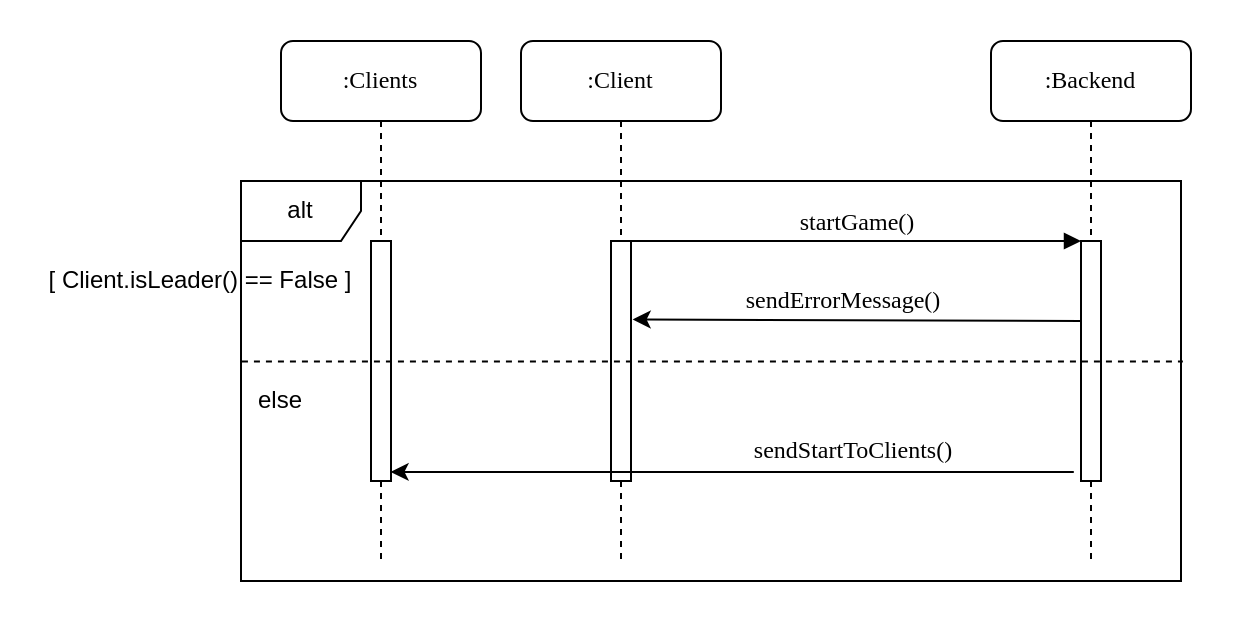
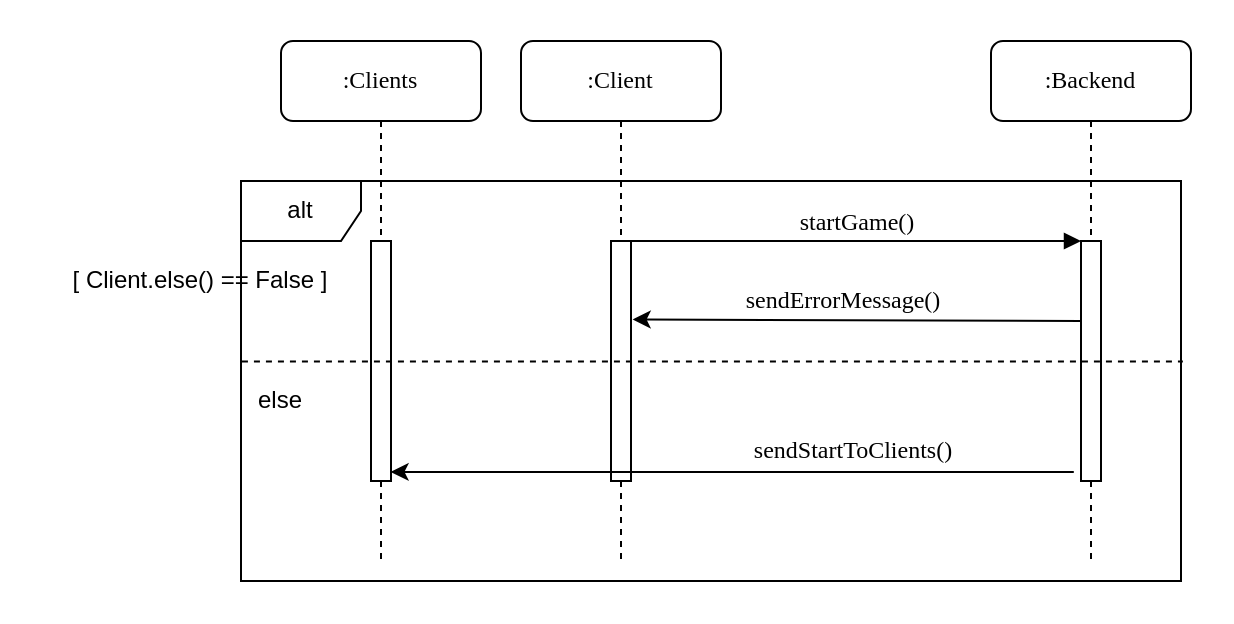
- <mxCell id="13" value="[ Client.isLeader() == False ]" style="text;html=1;strokeColor=none;fillColor=none;align=center;verticalAlign=middle;whiteSpace=wrap;rounded=0;" vertex="1" parent="1"><mxGeometry x="20" y="130" width="160" height="20" as="geometry" /></mxCell>
+ <mxCell id="13" value="[ Client.else() == False ]" style="text;html=1;strokeColor=none;fillColor=none;align=center;verticalAlign=middle;whiteSpace=wrap;rounded=0;" vertex="1" parent="1"><mxGeometry x="20" y="130" width="160" height="20" as="geometry" /></mxCell>
